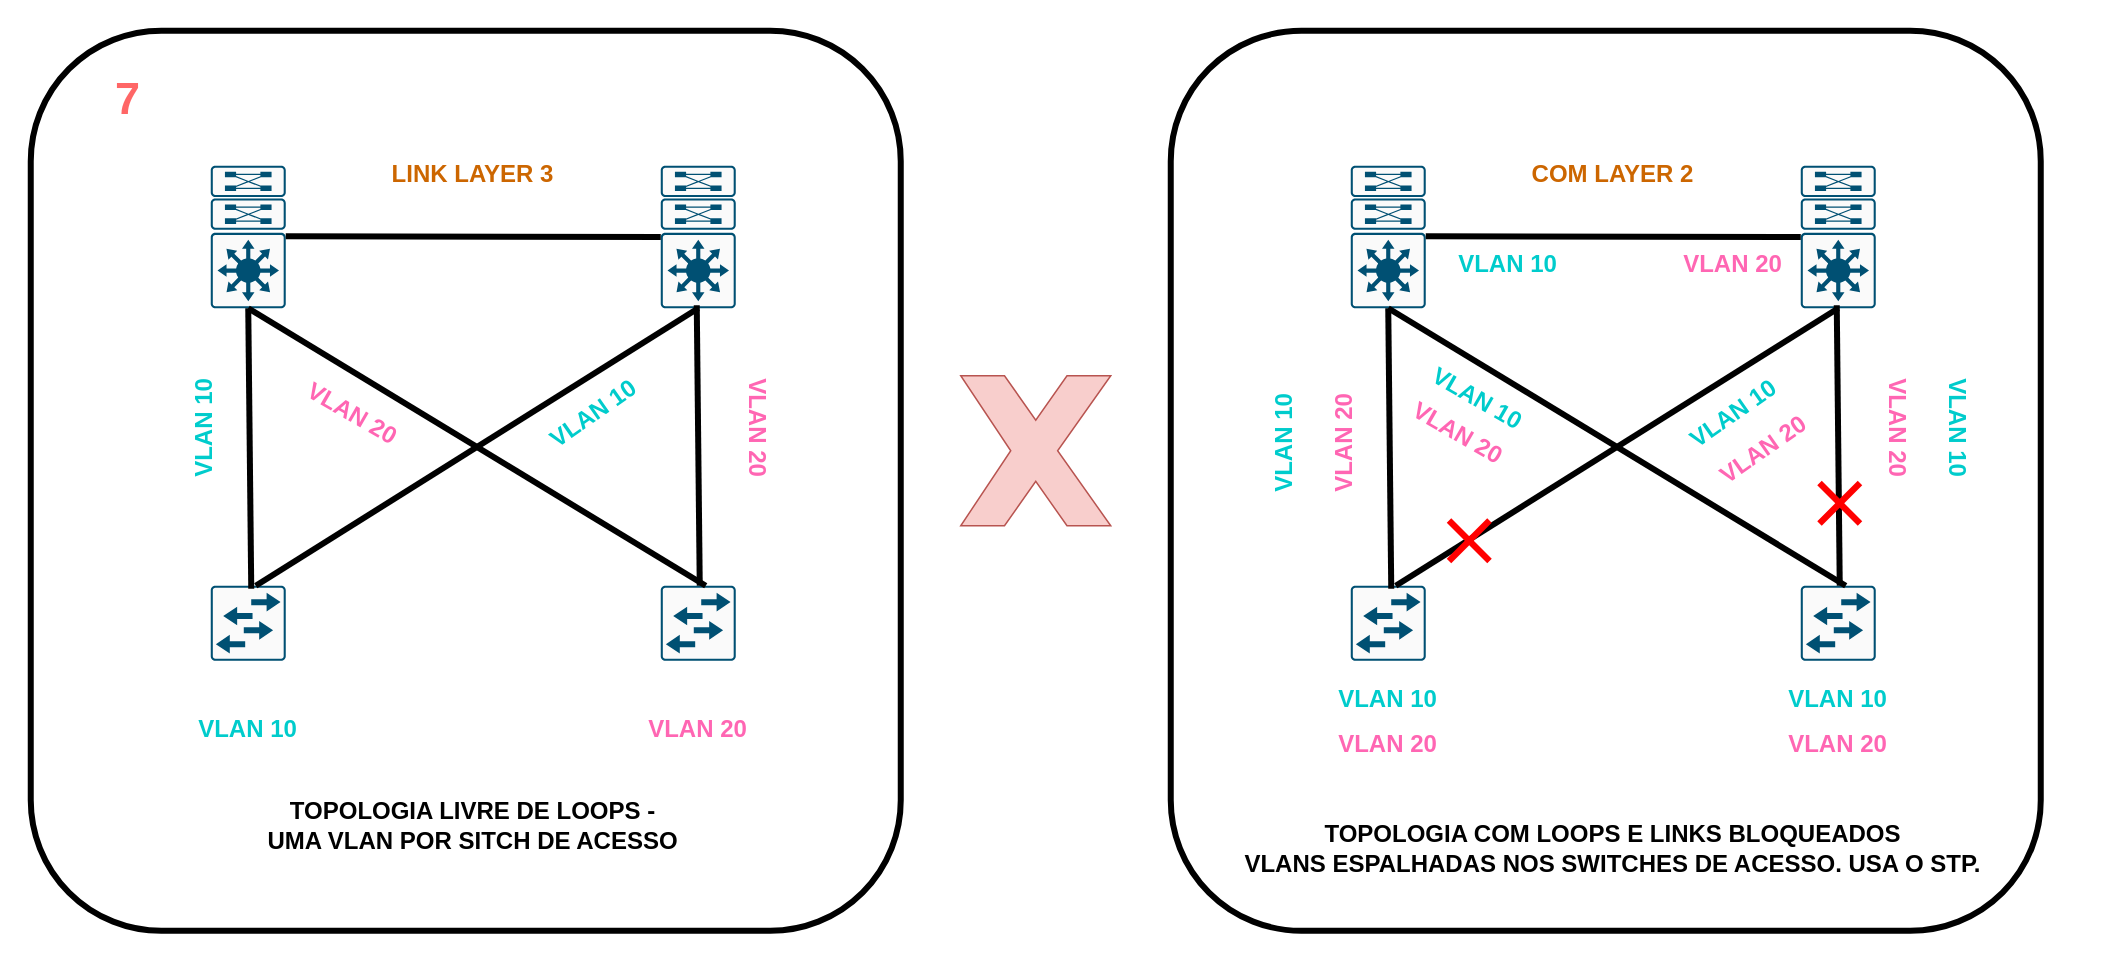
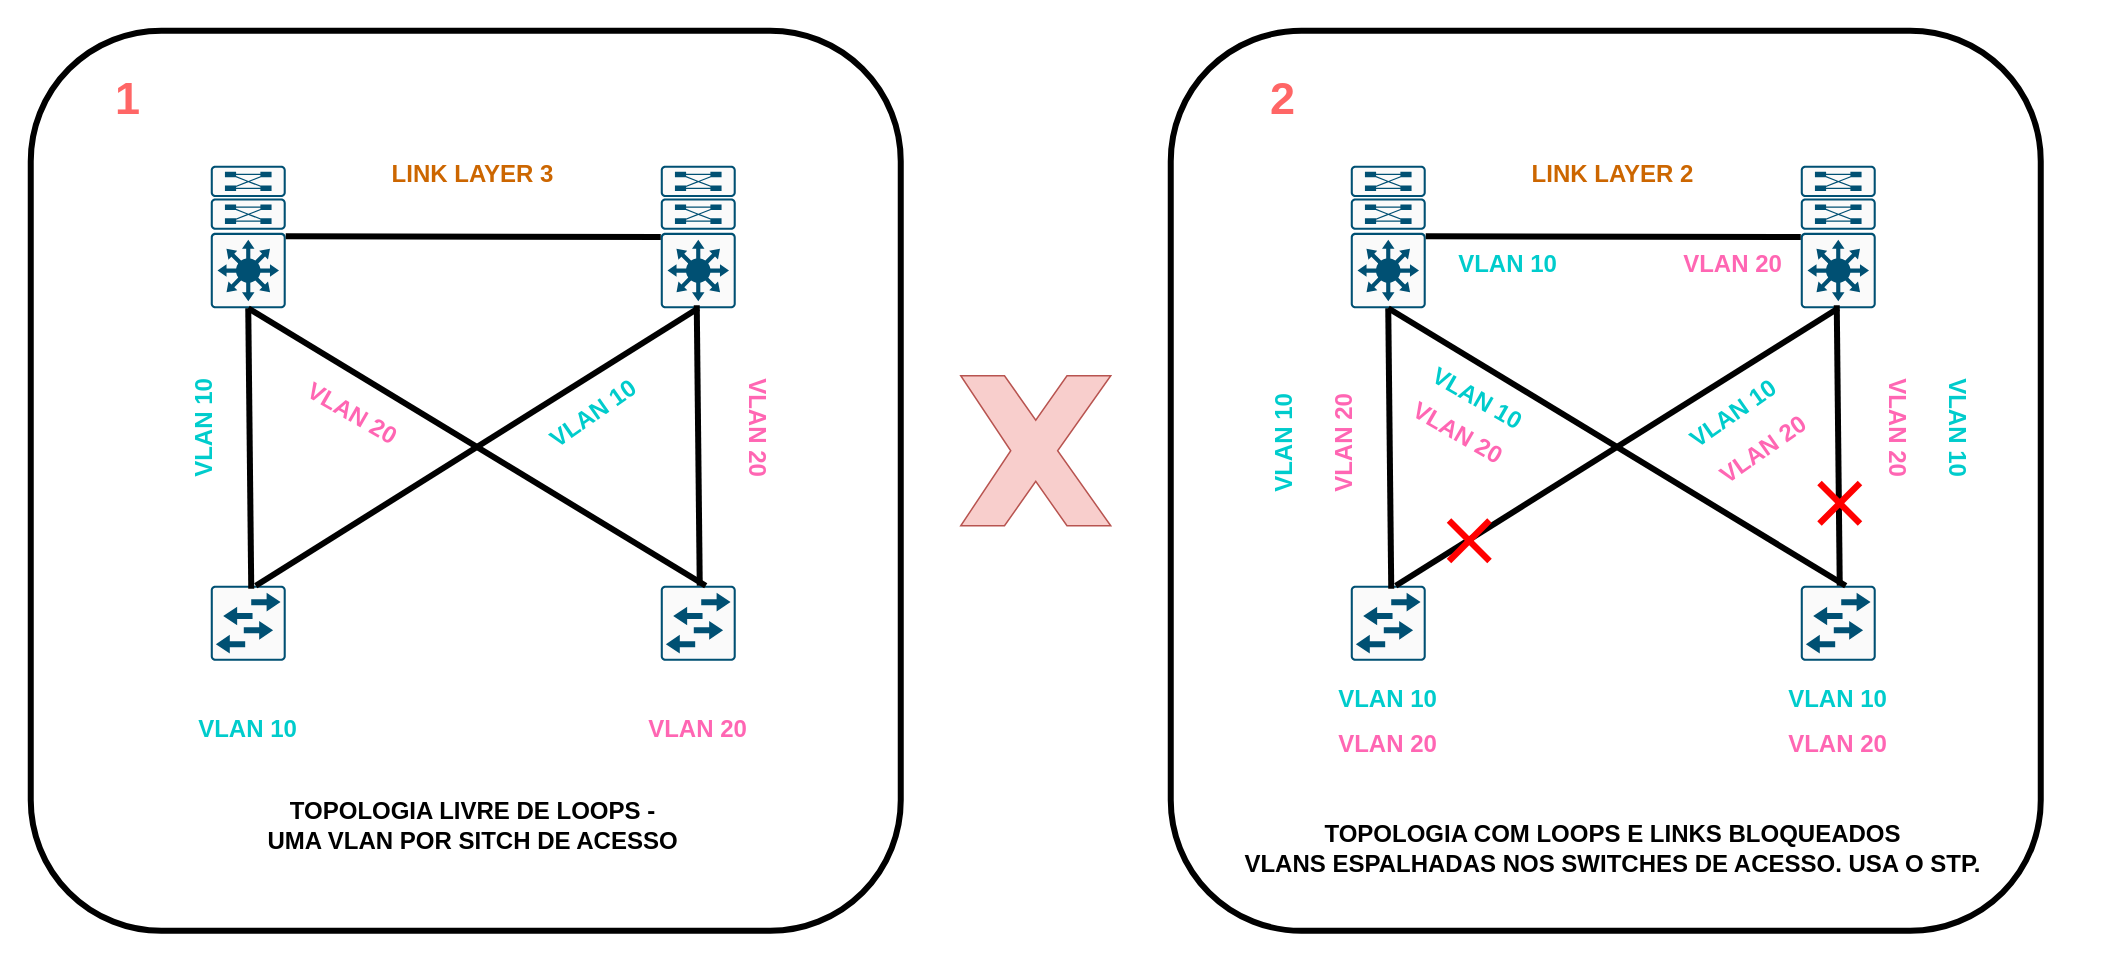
- <mxCell id="49" value="7" style="text;html=1;strokeColor=none;fillColor=none;align=center;verticalAlign=middle;whiteSpace=wrap;rounded=0;fontSize=30;fontStyle=1;fontColor=#FF6666;" vertex="1" parent="1"><mxGeometry x="60" y="50" width="50" height="30" as="geometry" /></mxCell>
+ <mxCell id="49" value="1" style="text;html=1;strokeColor=none;fillColor=none;align=center;verticalAlign=middle;whiteSpace=wrap;rounded=0;fontSize=30;fontStyle=1;fontColor=#FF6666;" vertex="1" parent="1"><mxGeometry x="60" y="50" width="50" height="30" as="geometry" /></mxCell>
+ <mxCell id="50" value="2" style="text;html=1;strokeColor=none;fillColor=none;align=center;verticalAlign=middle;whiteSpace=wrap;rounded=0;fontSize=30;fontStyle=1;fontColor=#FF6666;" vertex="1" parent="1"><mxGeometry x="830" y="50" width="50" height="30" as="geometry" /></mxCell>
- <mxCell id="30" value="COM LAYER 2" style="text;html=1;strokeColor=none;fillColor=none;align=center;verticalAlign=middle;whiteSpace=wrap;rounded=0;fontSize=16;fontStyle=1;fontColor=#CC6600;" vertex="1" parent="1"><mxGeometry x="990" y="100" width="170" height="30" as="geometry" /></mxCell>
+ <mxCell id="30" value="LINK LAYER 2" style="text;html=1;strokeColor=none;fillColor=none;align=center;verticalAlign=middle;whiteSpace=wrap;rounded=0;fontSize=16;fontStyle=1;fontColor=#CC6600;" vertex="1" parent="1"><mxGeometry x="990" y="100" width="170" height="30" as="geometry" /></mxCell>
